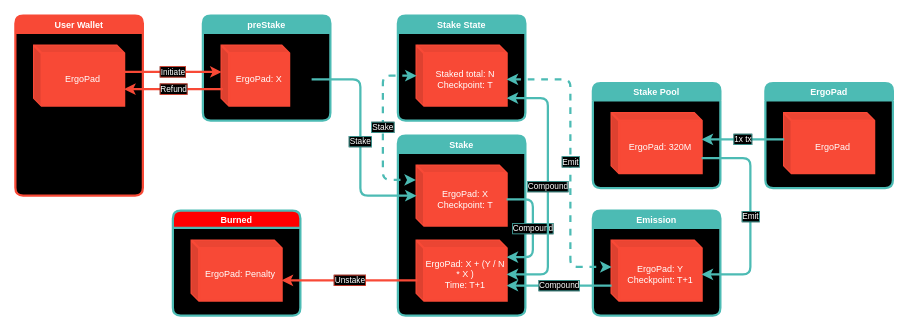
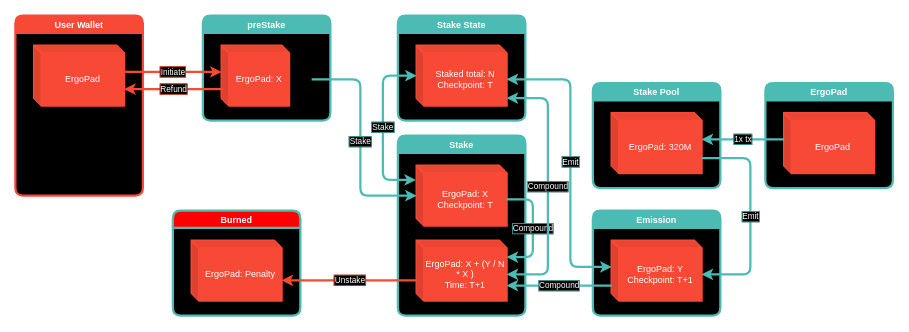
- <mxCell id="23" value="Stake" style="edgeStyle=orthogonalEdgeStyle;rounded=1;orthogonalLoop=1;jettySize=auto;html=1;labelBackgroundColor=#000000;strokeColor=#4CBBB4;fontColor=#FFFFFF;labelBorderColor=#4CBBB4;strokeWidth=3;startArrow=classic;startFill=1;endArrow=classic;endFill=1;entryX=-0.008;entryY=0.238;entryDx=0;entryDy=0;entryPerimeter=0;dashed=1;" parent="1" source="17" target="11" edge="1"><mxGeometry relative="1" as="geometry"><mxPoint x="555" y="250" as="targetPoint" /><Array as="points"><mxPoint x="510" y="100" /><mxPoint x="510" y="239" /></Array><mxPoint x="510" y="90" as="sourcePoint" /></mxGeometry></mxCell>
+ <mxCell id="23" value="Stake" style="edgeStyle=orthogonalEdgeStyle;rounded=1;orthogonalLoop=1;jettySize=auto;html=1;labelBackgroundColor=#000000;strokeColor=#4CBBB4;fontColor=#FFFFFF;labelBorderColor=#4CBBB4;strokeWidth=3;startArrow=classic;startFill=1;endArrow=classic;endFill=1;entryX=-0.008;entryY=0.238;entryDx=0;entryDy=0;entryPerimeter=0;" parent="1" source="17" target="11" edge="1"><mxGeometry relative="1" as="geometry"><mxPoint x="555" y="250" as="targetPoint" /><Array as="points"><mxPoint x="510" y="100" /><mxPoint x="510" y="239" /></Array><mxPoint x="510" y="90" as="sourcePoint" /></mxGeometry></mxCell>
- <mxCell id="29" value="Emit" style="edgeStyle=orthogonalEdgeStyle;rounded=1;orthogonalLoop=1;jettySize=auto;html=1;labelBackgroundColor=#000000;strokeColor=#4CBBB4;fontColor=#FFFFFF;labelBorderColor=#4CBBB4;strokeWidth=3;startArrow=classic;startFill=1;endArrow=classic;endFill=1;entryX=0;entryY=0;entryDx=0;entryDy=35;entryPerimeter=0;exitX=0;exitY=0;exitDx=120;exitDy=45;exitPerimeter=0;dashed=1;" parent="1" source="17" target="22" edge="1"><mxGeometry relative="1" as="geometry"><mxPoint x="720" y="315" as="targetPoint" /><Array as="points"><mxPoint x="760" y="105" /><mxPoint x="760" y="355" /></Array><mxPoint x="720" y="80" as="sourcePoint" /></mxGeometry></mxCell>
+ <mxCell id="29" value="Emit" style="edgeStyle=orthogonalEdgeStyle;rounded=1;orthogonalLoop=1;jettySize=auto;html=1;labelBackgroundColor=#000000;strokeColor=#4CBBB4;fontColor=#FFFFFF;labelBorderColor=#4CBBB4;strokeWidth=3;startArrow=classic;startFill=1;endArrow=classic;endFill=1;entryX=0;entryY=0;entryDx=0;entryDy=35;entryPerimeter=0;exitX=0;exitY=0;exitDx=120;exitDy=45;exitPerimeter=0;" parent="1" source="17" target="22" edge="1"><mxGeometry relative="1" as="geometry"><mxPoint x="720" y="315" as="targetPoint" /><Array as="points"><mxPoint x="760" y="105" /><mxPoint x="760" y="355" /></Array><mxPoint x="720" y="80" as="sourcePoint" /></mxGeometry></mxCell>
